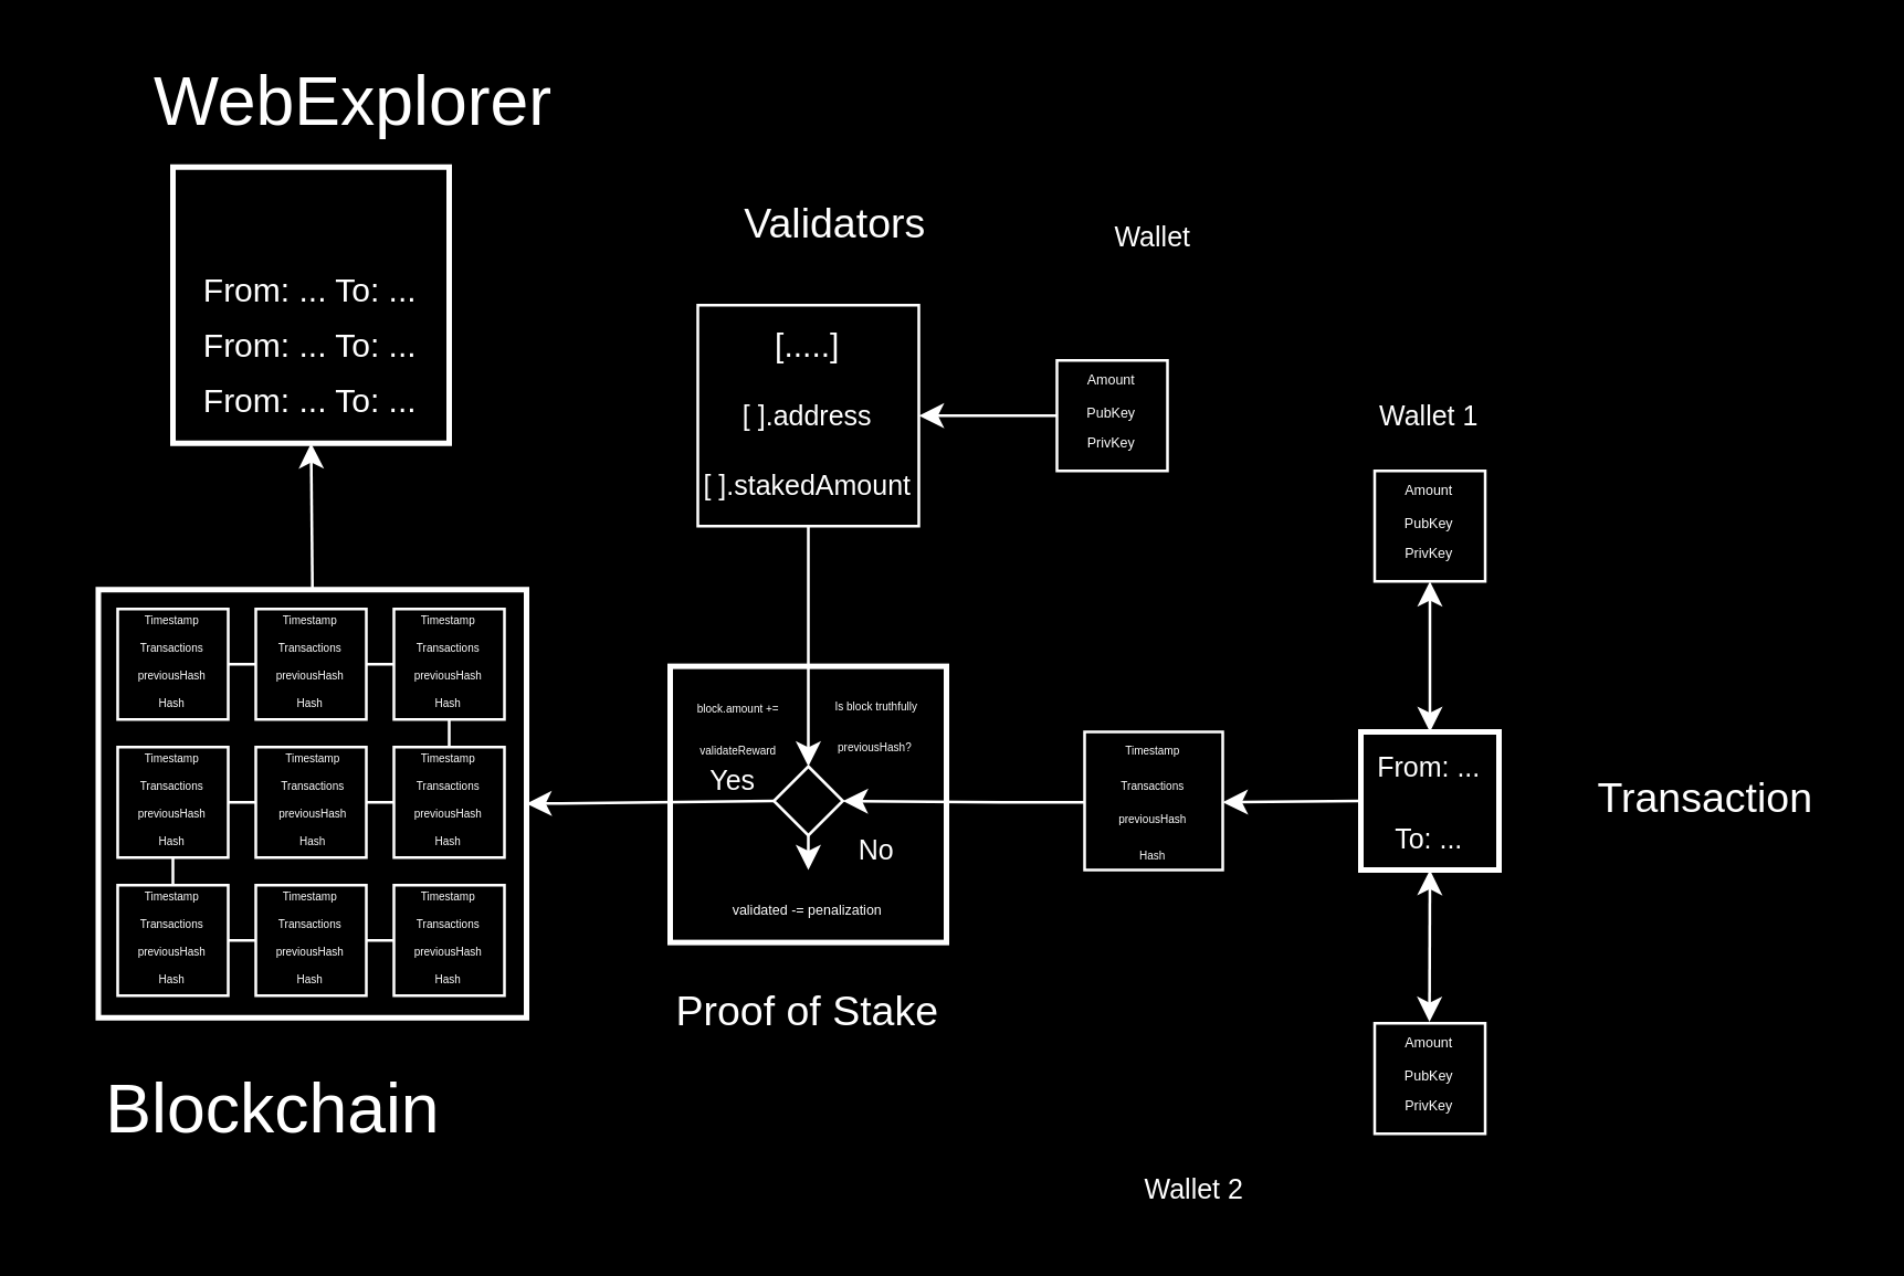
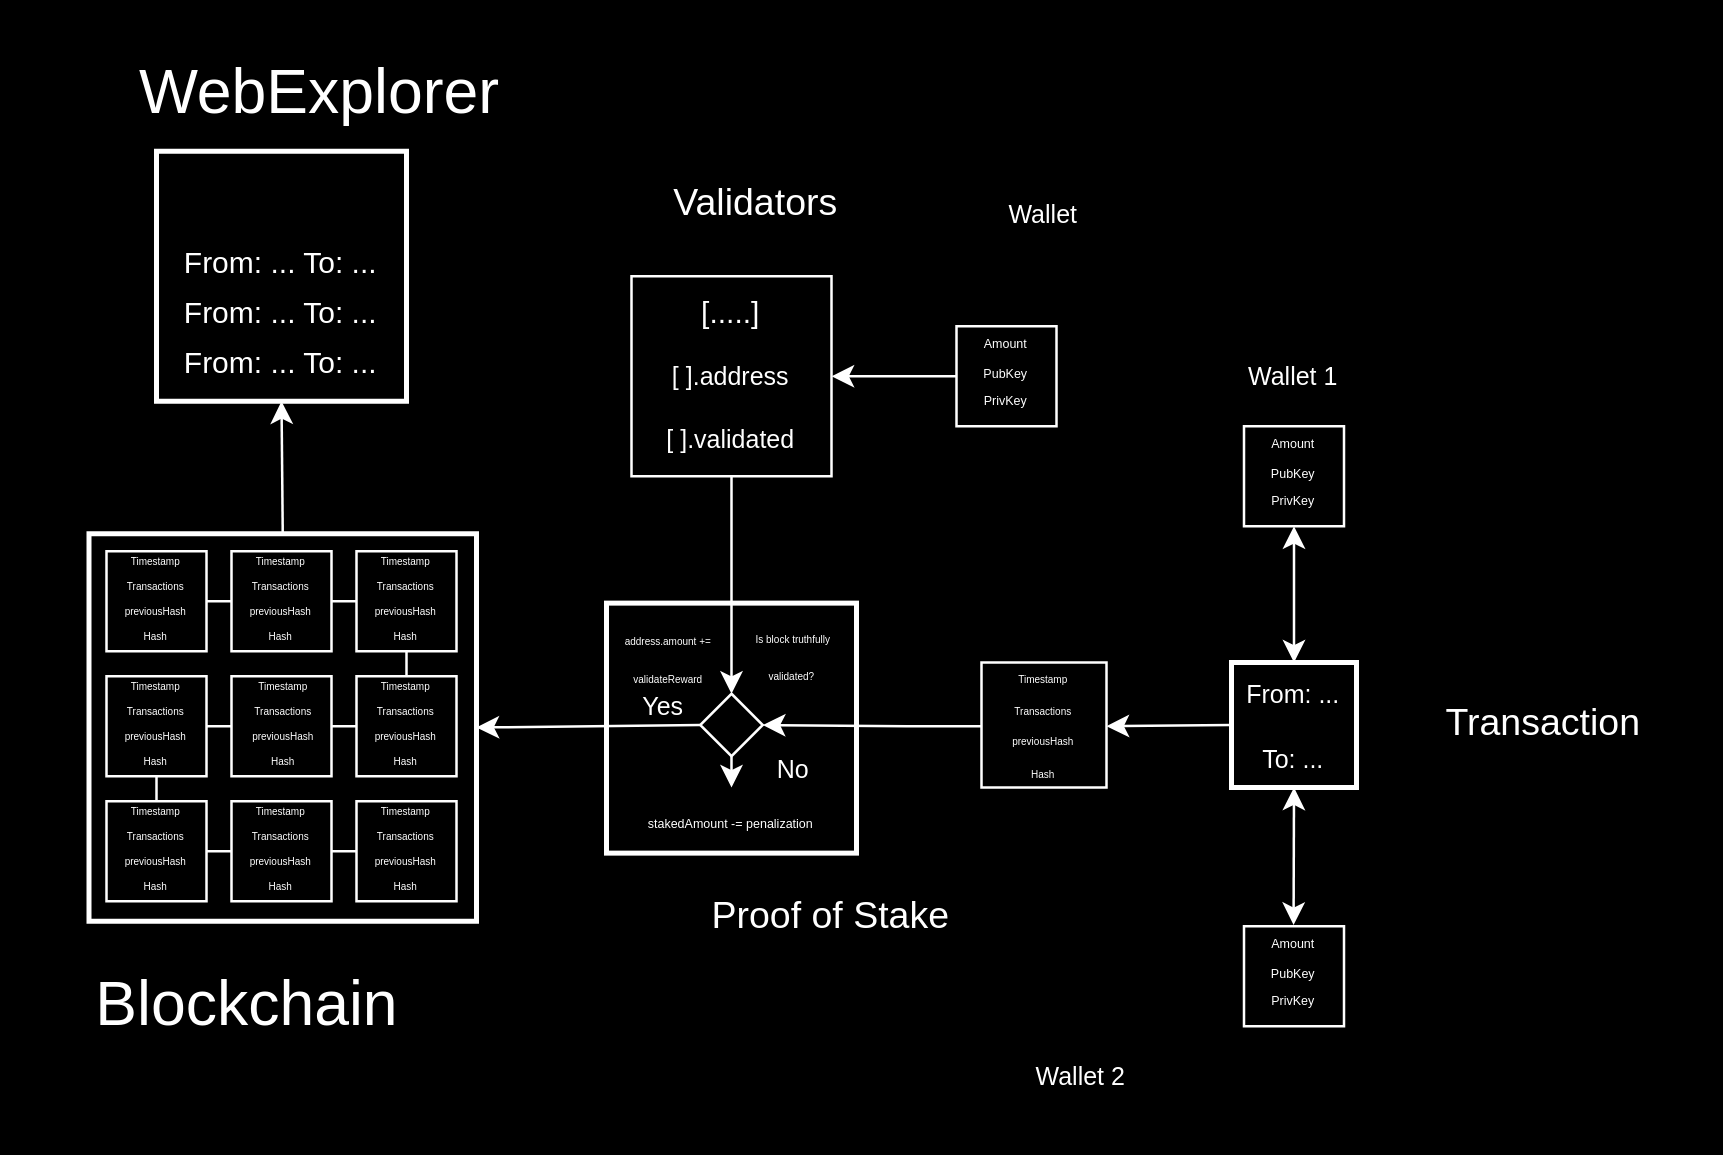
- <mxCell id="75" value="&lt;font style=&quot;font-size: 10px;&quot; color=&quot;#ffffff&quot;&gt;[ ].stakedAmount&lt;/font&gt;" style="text;strokeColor=none;align=center;fillColor=none;html=1;verticalAlign=middle;whiteSpace=wrap;rounded=0;" parent="71" vertex="1"><mxGeometry y="50" width="80" height="30" as="geometry" /></mxCell>
+ <mxCell id="75" value="&lt;font style=&quot;font-size: 10px;&quot; color=&quot;#ffffff&quot;&gt;[ ].validated&lt;/font&gt;" style="text;strokeColor=none;align=center;fillColor=none;html=1;verticalAlign=middle;whiteSpace=wrap;rounded=0;" parent="71" vertex="1"><mxGeometry y="50" width="80" height="30" as="geometry" /></mxCell>
- <mxCell id="80" value="&lt;font style=&quot;font-size: 4px;&quot; color=&quot;#ffffff&quot;&gt;Is block truthfully previousHash?&amp;nbsp;&lt;/font&gt;" style="text;strokeColor=none;align=center;fillColor=none;html=1;verticalAlign=middle;whiteSpace=wrap;rounded=0;" parent="1" vertex="1"><mxGeometry x="292" y="240.75" width="50" height="39.25" as="geometry" /></mxCell>
+ <mxCell id="80" value="&lt;font style=&quot;font-size: 4px;&quot; color=&quot;#ffffff&quot;&gt;Is block truthfully validated?&amp;nbsp;&lt;/font&gt;" style="text;strokeColor=none;align=center;fillColor=none;html=1;verticalAlign=middle;whiteSpace=wrap;rounded=0;" parent="1" vertex="1"><mxGeometry x="292" y="240.75" width="50" height="39.25" as="geometry" /></mxCell>
- <mxCell id="81" value="&lt;font style=&quot;font-size: 4px;&quot; color=&quot;#ffffff&quot;&gt;block.amount += validateReward&lt;/font&gt;" style="text;strokeColor=none;align=center;fillColor=none;html=1;verticalAlign=middle;whiteSpace=wrap;rounded=0;" parent="1" vertex="1"><mxGeometry x="242" y="240.75" width="50" height="40" as="geometry" /></mxCell>
+ <mxCell id="81" value="&lt;font style=&quot;font-size: 4px;&quot; color=&quot;#ffffff&quot;&gt;address.amount += validateReward&lt;/font&gt;" style="text;strokeColor=none;align=center;fillColor=none;html=1;verticalAlign=middle;whiteSpace=wrap;rounded=0;" parent="1" vertex="1"><mxGeometry x="242" y="240.75" width="50" height="40" as="geometry" /></mxCell>
- <mxCell id="78" value="&lt;font style=&quot;font-size: 5px;&quot; color=&quot;#ffffff&quot;&gt;validated -= penalization&lt;/font&gt;" style="text;strokeColor=none;align=center;fillColor=none;html=1;verticalAlign=middle;whiteSpace=wrap;rounded=0;" parent="1" vertex="1"><mxGeometry x="242" y="314.5" width="100" height="25.5" as="geometry" /></mxCell>
+ <mxCell id="78" value="&lt;font style=&quot;font-size: 5px;&quot; color=&quot;#ffffff&quot;&gt;stakedAmount -= penalization&lt;/font&gt;" style="text;strokeColor=none;align=center;fillColor=none;html=1;verticalAlign=middle;whiteSpace=wrap;rounded=0;" parent="1" vertex="1"><mxGeometry x="242" y="314.5" width="100" height="25.5" as="geometry" /></mxCell>
- <mxCell id="59" value="&lt;font style=&quot;font-size: 15px;&quot; color=&quot;#ffffff&quot;&gt;Proof of Stake&lt;/font&gt;" style="text;strokeColor=none;align=center;fillColor=none;html=1;verticalAlign=middle;whiteSpace=wrap;rounded=0;" parent="1" vertex="1"><mxGeometry x="242" y="350" width="100" height="30" as="geometry" /></mxCell>
+ <mxCell id="59" value="&lt;font style=&quot;font-size: 15px;&quot; color=&quot;#ffffff&quot;&gt;Proof of Stake&lt;/font&gt;" style="text;strokeColor=none;align=center;fillColor=none;html=1;verticalAlign=middle;whiteSpace=wrap;rounded=0;" parent="1" vertex="1"><mxGeometry x="282" y="350" width="100" height="30" as="geometry" /></mxCell>
